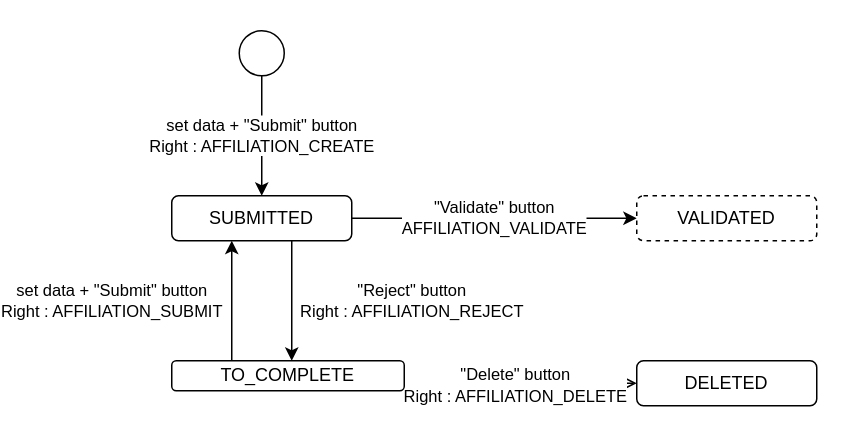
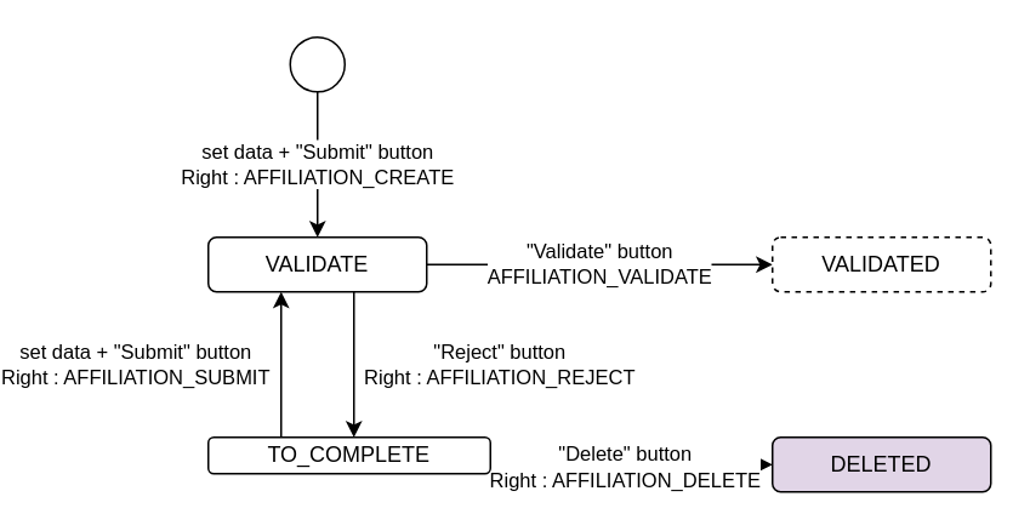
- <mxCell id="3" value="SUBMITTED" style="rounded=1;whiteSpace=wrap;html=1;" parent="1" vertex="1"><mxGeometry x="20" y="130" width="120" height="30" as="geometry" /></mxCell>
+ <mxCell id="3" value="VALIDATE" style="rounded=1;whiteSpace=wrap;html=1;" parent="1" vertex="1"><mxGeometry x="20" y="130" width="120" height="30" as="geometry" /></mxCell>
- <mxCell id="8" style="edgeStyle=orthogonalEdgeStyle;rounded=0;orthogonalLoop=1;jettySize=auto;html=1;endArrow=open;" parent="1" source="10" target="12" edge="1"><mxGeometry relative="1" as="geometry" /></mxCell>
+ <mxCell id="8" style="edgeStyle=orthogonalEdgeStyle;rounded=0;orthogonalLoop=1;jettySize=auto;html=1;" parent="1" source="10" target="12" edge="1"><mxGeometry relative="1" as="geometry" /></mxCell>
- <mxCell id="12" value="DELETED" style="rounded=1;whiteSpace=wrap;html=1;" parent="1" vertex="1"><mxGeometry x="330" y="240" width="120" height="30" as="geometry" /></mxCell>
+ <mxCell id="12" value="DELETED" style="rounded=1;whiteSpace=wrap;html=1;fillColor=#e1d5e7;" parent="1" vertex="1"><mxGeometry x="330" y="240" width="120" height="30" as="geometry" /></mxCell>
